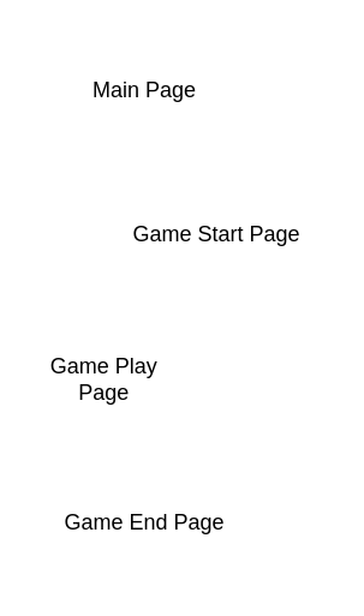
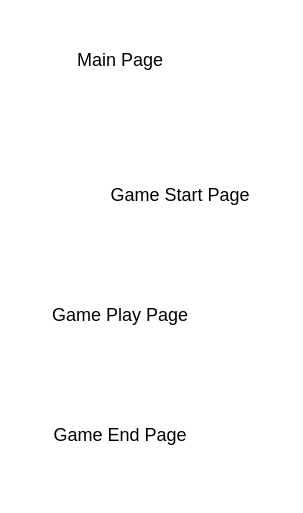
- <mxCell id="3" value="Main Page" style="rounded=1;whiteSpace=wrap;html=1;labelBorderColor=none;strokeWidth=1;strokeColor=#FFFFFF;" parent="1" vertex="1"><mxGeometry x="20" y="20" width="120" height="60" as="geometry" /></mxCell>
+ <mxCell id="3" value="Main Page" style="rounded=1;whiteSpace=wrap;html=1;labelBorderColor=none;strokeWidth=1;strokeColor=#FFFFFF;" parent="1" vertex="1"><mxGeometry x="20" y="20" width="120" height="40" as="geometry" /></mxCell>
- <mxCell id="7" value="Game Play Page" style="rounded=1;whiteSpace=wrap;html=1;labelBorderColor=none;strokeWidth=1;strokeColor=#FFFFFF;" parent="1" vertex="1"><mxGeometry x="20" y="180" width="75" height="60" as="geometry" /></mxCell>
+ <mxCell id="7" value="Game Play Page" style="rounded=1;whiteSpace=wrap;html=1;labelBorderColor=none;strokeWidth=1;strokeColor=#FFFFFF;" parent="1" vertex="1"><mxGeometry x="20" y="180" width="120" height="60" as="geometry" /></mxCell>
